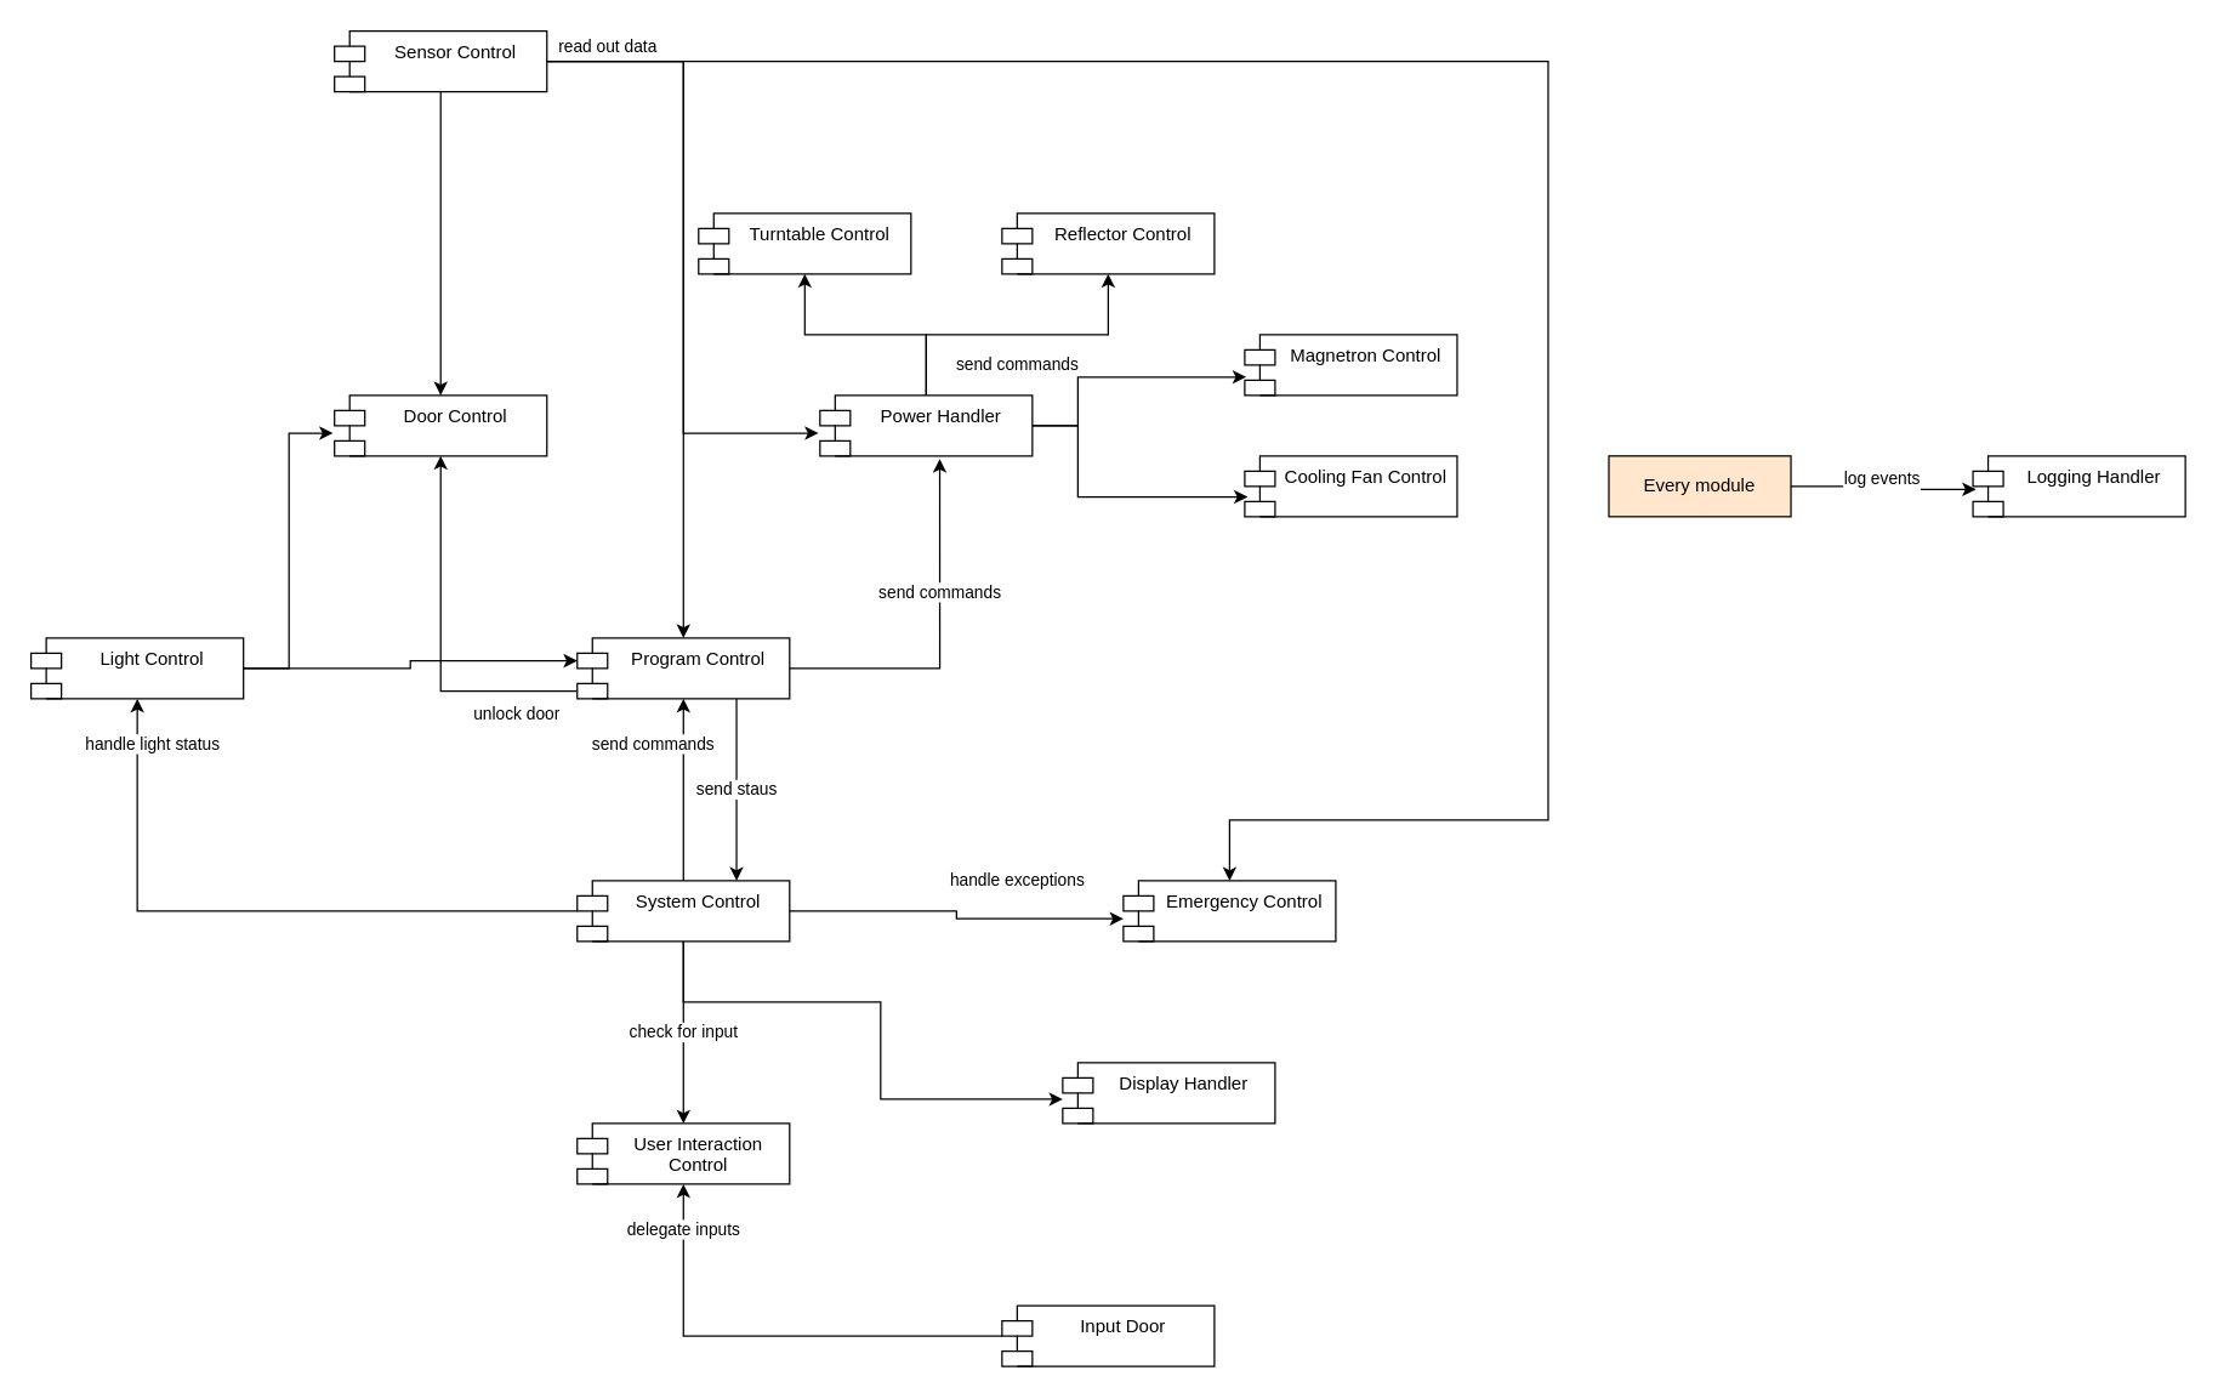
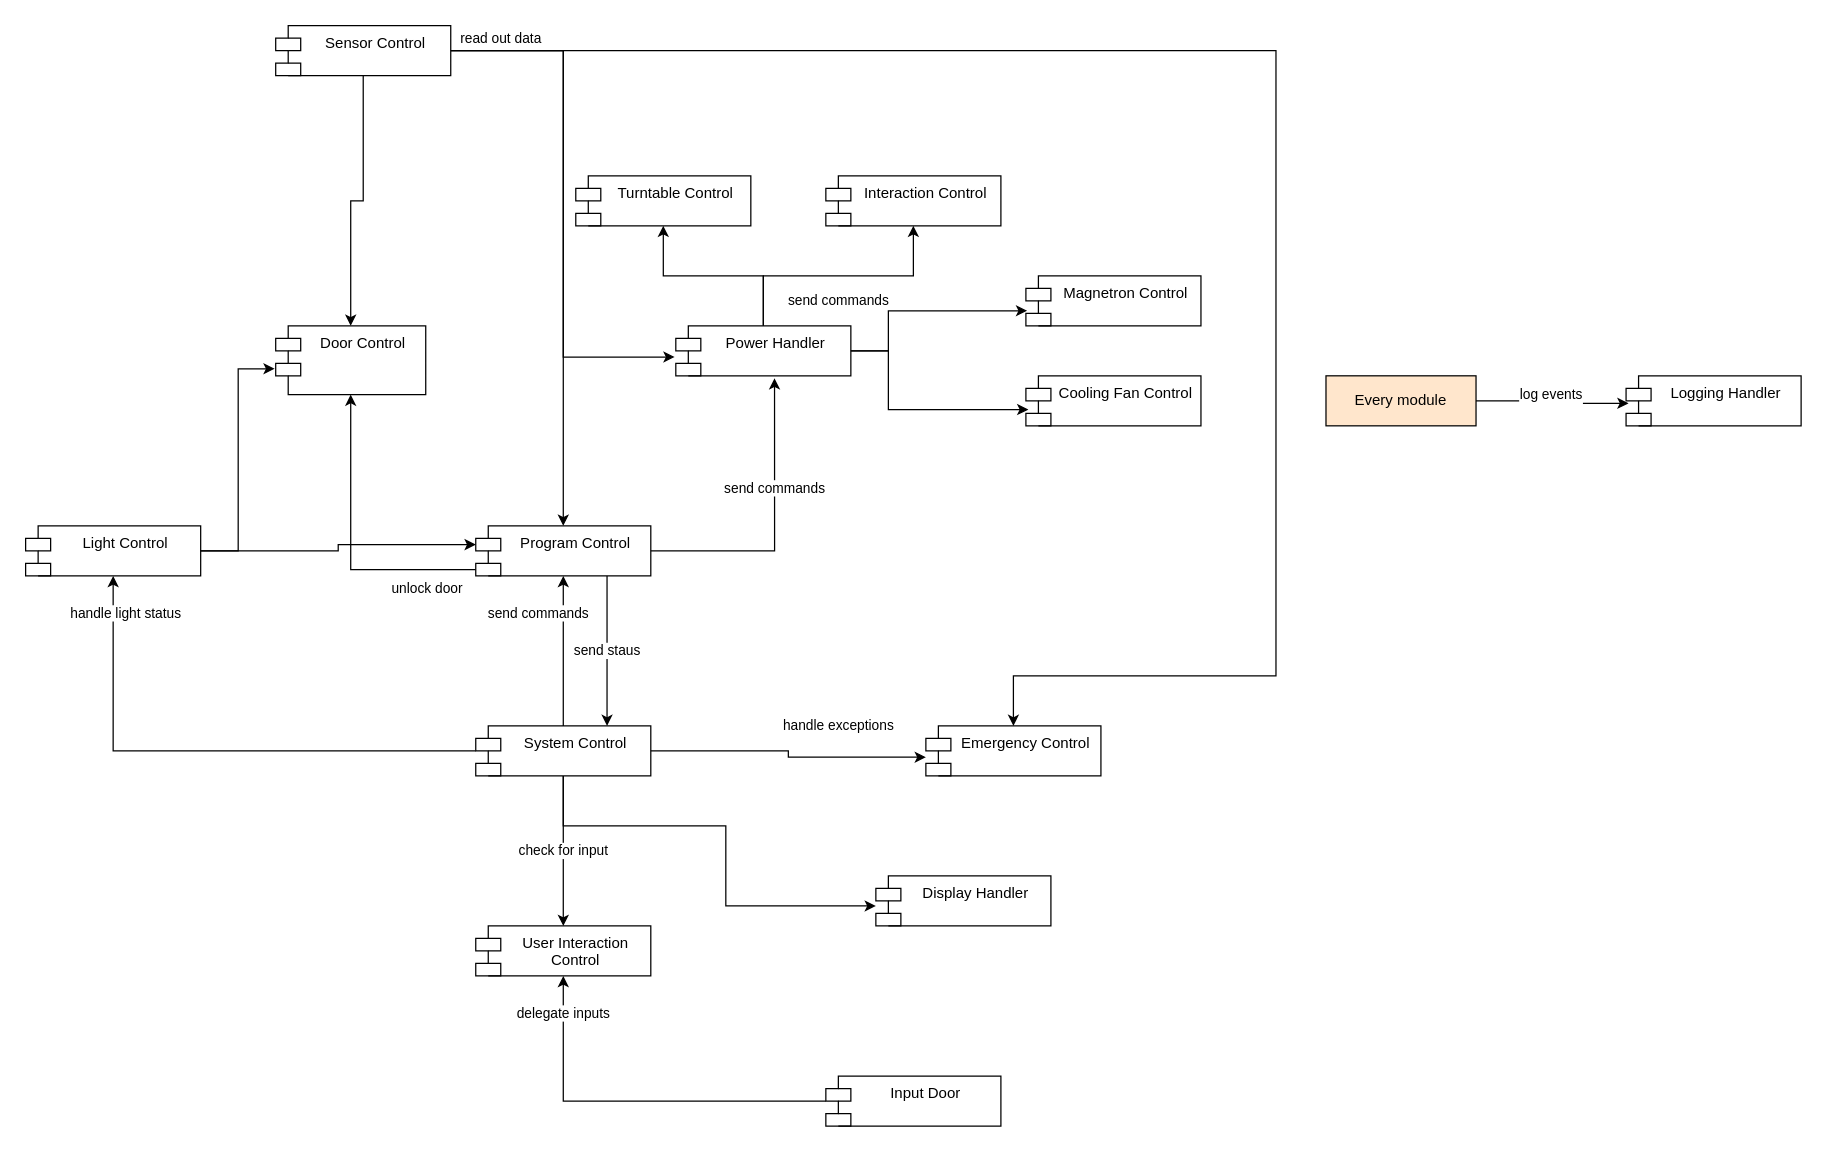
- <mxCell id="18" value="&lt;div&gt;Reflector Control&lt;/div&gt;" style="shape=module;align=left;spacingLeft=20;align=center;verticalAlign=top;whiteSpace=wrap;html=1;" vertex="1" parent="1"><mxGeometry x="660" y="140" width="140" height="40" as="geometry" /></mxCell>
+ <mxCell id="18" value="&lt;div&gt;Interaction Control&lt;/div&gt;" style="shape=module;align=left;spacingLeft=20;align=center;verticalAlign=top;whiteSpace=wrap;html=1;" vertex="1" parent="1"><mxGeometry x="660" y="140" width="140" height="40" as="geometry" /></mxCell>
- <mxCell id="12" value="Door Control" style="shape=module;align=left;spacingLeft=20;align=center;verticalAlign=top;whiteSpace=wrap;html=1;" vertex="1" parent="1"><mxGeometry x="220" y="260" width="140" height="40" as="geometry" /></mxCell>
+ <mxCell id="12" value="Door Control" style="shape=module;align=left;spacingLeft=20;align=center;verticalAlign=top;whiteSpace=wrap;html=1;" vertex="1" parent="1"><mxGeometry x="220" y="260" width="120" height="55" as="geometry" /></mxCell>
